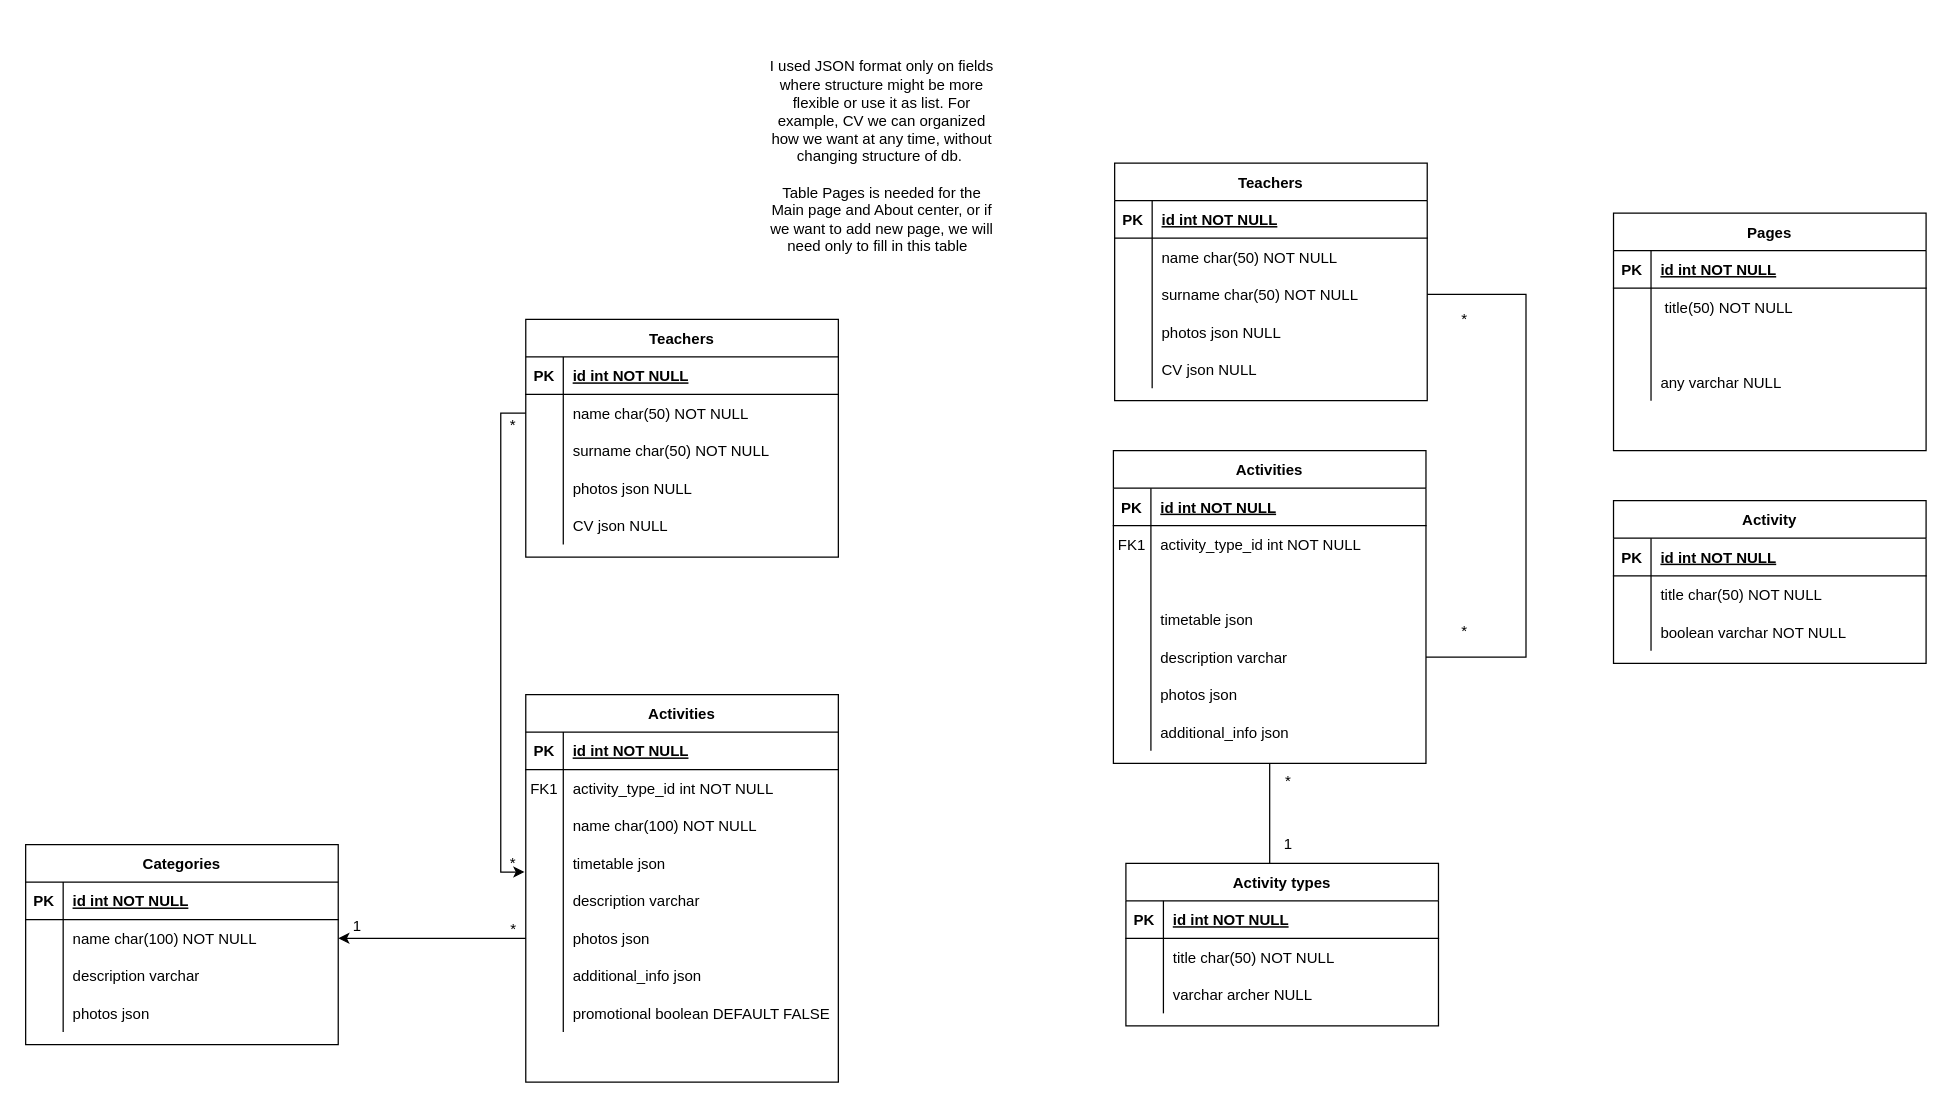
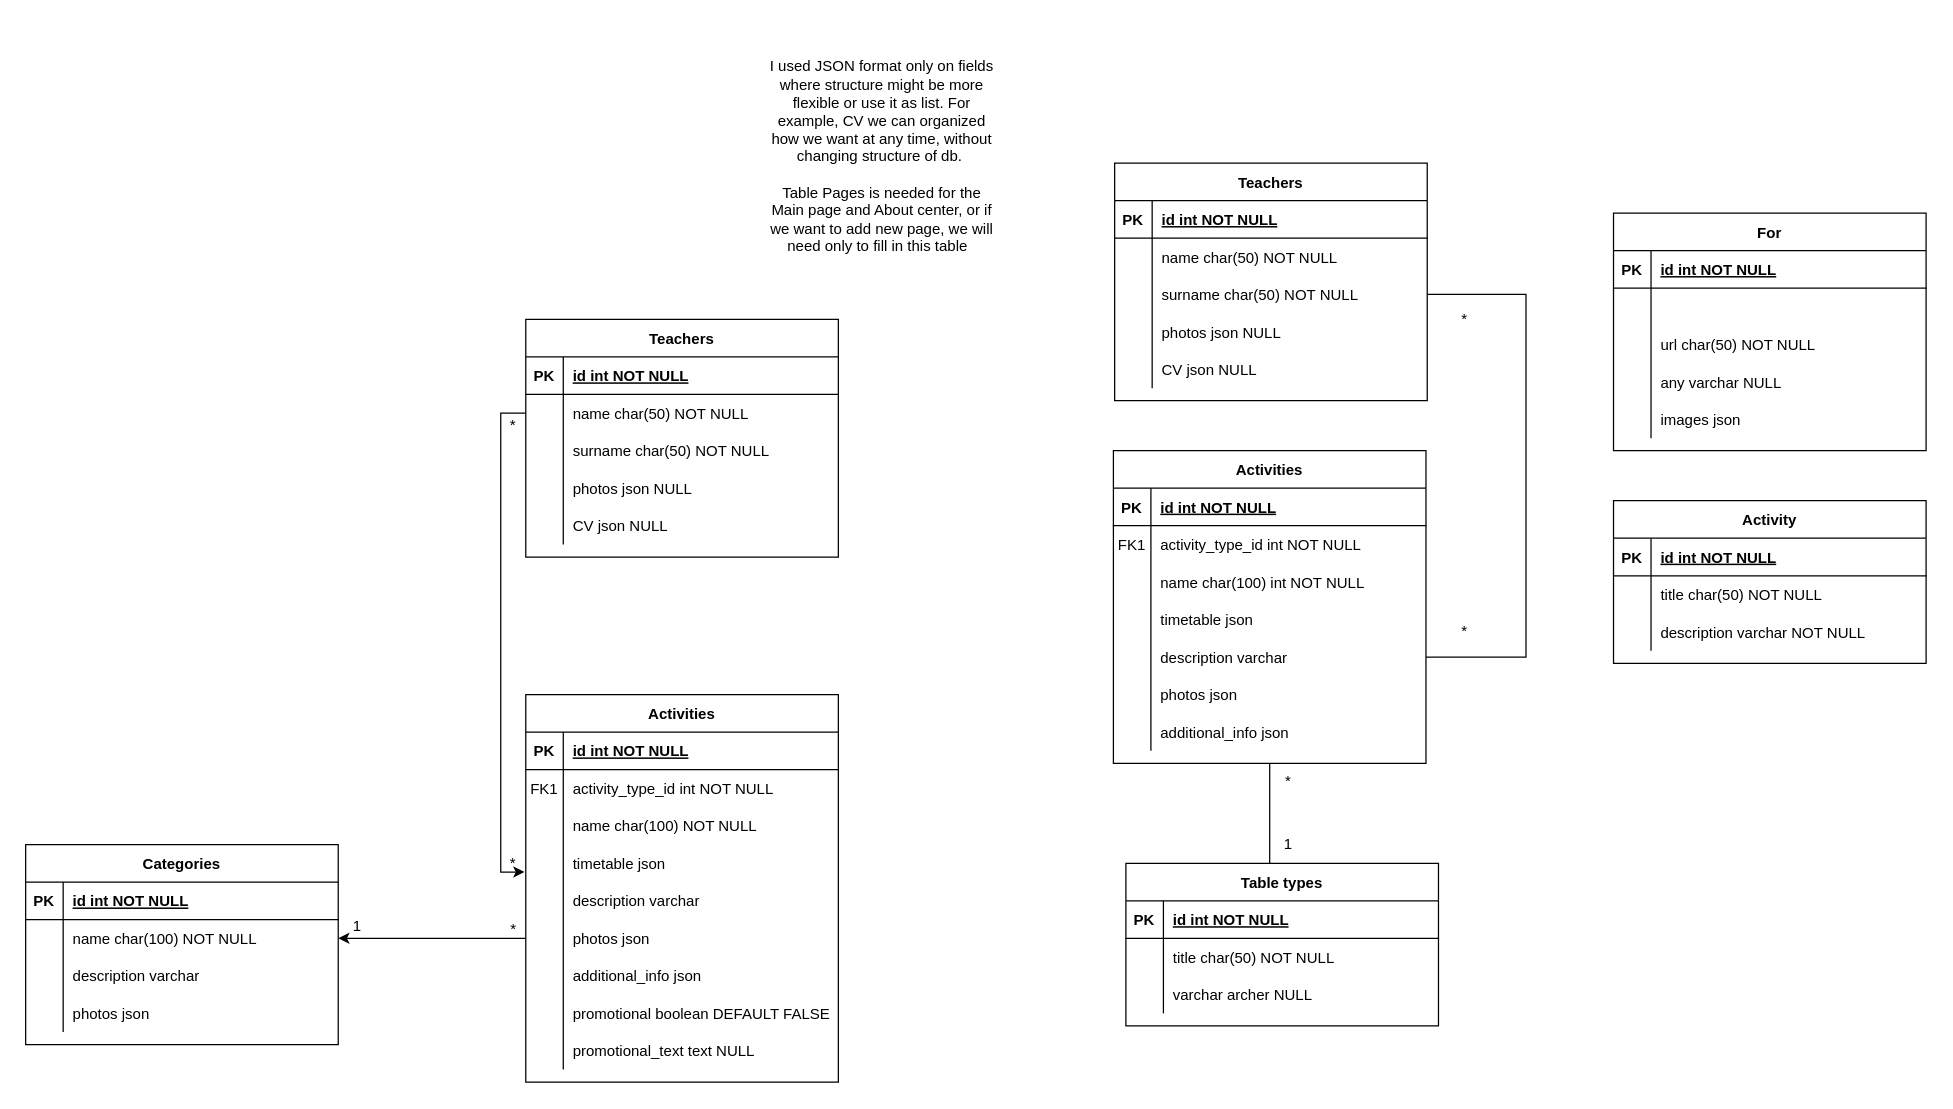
- <mxCell id="60" value="Pages" style="shape=table;startSize=30;container=1;collapsible=1;childLayout=tableLayout;fixedRows=1;rowLines=0;fontStyle=1;align=center;resizeLast=1;" parent="1" vertex="1"><mxGeometry x="1290" y="170" width="250" height="190" as="geometry" /></mxCell>
+ <mxCell id="60" value="For" style="shape=table;startSize=30;container=1;collapsible=1;childLayout=tableLayout;fixedRows=1;rowLines=0;fontStyle=1;align=center;resizeLast=1;" parent="1" vertex="1"><mxGeometry x="1290" y="170" width="250" height="190" as="geometry" /></mxCell>
- <mxCell id="66" value=" title(50) NOT NULL" style="shape=partialRectangle;overflow=hidden;connectable=0;fillColor=none;top=0;left=0;bottom=0;right=0;align=left;spacingLeft=6;" parent="64" vertex="1"><mxGeometry x="30" width="220" height="30" as="geometry"><mxRectangle width="220" height="30" as="alternateBounds" /></mxGeometry></mxCell>
+ <mxCell id="69" value="url char(50) NOT NULL" style="shape=partialRectangle;overflow=hidden;connectable=0;fillColor=none;top=0;left=0;bottom=0;right=0;align=left;spacingLeft=6;" parent="67" vertex="1"><mxGeometry x="30" width="220" height="30" as="geometry"><mxRectangle width="220" height="30" as="alternateBounds" /></mxGeometry></mxCell>
+ <mxCell id="75" value="images json" style="shape=partialRectangle;overflow=hidden;connectable=0;fillColor=none;top=0;left=0;bottom=0;right=0;align=left;spacingLeft=6;" parent="73" vertex="1"><mxGeometry x="30" width="220" height="30" as="geometry"><mxRectangle width="220" height="30" as="alternateBounds" /></mxGeometry></mxCell>
+ <mxCell id="21" value="name char(100) int NOT NULL" style="shape=partialRectangle;overflow=hidden;connectable=0;fillColor=none;top=0;left=0;bottom=0;right=0;align=left;spacingLeft=6;" parent="19" vertex="1"><mxGeometry x="30" width="220" height="30" as="geometry"><mxRectangle width="220" height="30" as="alternateBounds" /></mxGeometry></mxCell>
- <mxCell id="59" value="boolean varchar NOT NULL" style="shape=partialRectangle;overflow=hidden;connectable=0;fillColor=none;top=0;left=0;bottom=0;right=0;align=left;spacingLeft=6;" parent="57" vertex="1"><mxGeometry x="30" width="220" height="30" as="geometry"><mxRectangle width="220" height="30" as="alternateBounds" /></mxGeometry></mxCell>
+ <mxCell id="59" value="description varchar NOT NULL" style="shape=partialRectangle;overflow=hidden;connectable=0;fillColor=none;top=0;left=0;bottom=0;right=0;align=left;spacingLeft=6;" parent="57" vertex="1"><mxGeometry x="30" width="220" height="30" as="geometry"><mxRectangle width="220" height="30" as="alternateBounds" /></mxGeometry></mxCell>
- <mxCell id="2" value="Activity types" style="shape=table;startSize=30;container=1;collapsible=1;childLayout=tableLayout;fixedRows=1;rowLines=0;fontStyle=1;align=center;resizeLast=1;" parent="1" vertex="1"><mxGeometry x="900" y="690" width="250" height="130" as="geometry" /></mxCell>
+ <mxCell id="2" value="Table types" style="shape=table;startSize=30;container=1;collapsible=1;childLayout=tableLayout;fixedRows=1;rowLines=0;fontStyle=1;align=center;resizeLast=1;" parent="1" vertex="1"><mxGeometry x="900" y="690" width="250" height="130" as="geometry" /></mxCell>
+ <mxCell id="110" value="promotional_text text NULL" style="shape=partialRectangle;overflow=hidden;connectable=0;fillColor=none;top=0;left=0;bottom=0;right=0;align=left;spacingLeft=6;" parent="108" vertex="1"><mxGeometry x="30" width="220" height="30" as="geometry"><mxRectangle width="220" height="30" as="alternateBounds" /></mxGeometry></mxCell>
